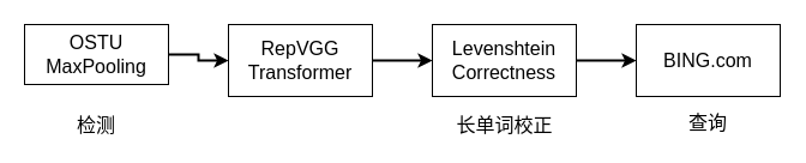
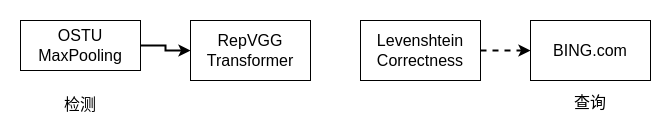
- <mxCell id="4" style="edgeStyle=orthogonalEdgeStyle;rounded=0;orthogonalLoop=1;jettySize=auto;html=1;exitX=1;exitY=0.5;exitDx=0;exitDy=0;entryX=0;entryY=0.5;entryDx=0;entryDy=0;strokeWidth=2;fontSize=16;" edge="1" parent="1" source="5" target="7"><mxGeometry relative="1" as="geometry" /></mxCell>
- <mxCell id="6" style="edgeStyle=orthogonalEdgeStyle;rounded=0;orthogonalLoop=1;jettySize=auto;html=1;exitX=1;exitY=0.5;exitDx=0;exitDy=0;entryX=0;entryY=0.5;entryDx=0;entryDy=0;strokeWidth=2;fontSize=16;" edge="1" parent="1" source="7" target="8"><mxGeometry relative="1" as="geometry" /></mxCell>
+ <mxCell id="6" style="edgeStyle=orthogonalEdgeStyle;rounded=0;orthogonalLoop=1;jettySize=auto;html=1;exitX=1;exitY=0.5;exitDx=0;exitDy=0;entryX=0;entryY=0.5;entryDx=0;entryDy=0;strokeWidth=2;fontSize=16;dashed=1;" edge="1" parent="1" source="7" target="8"><mxGeometry relative="1" as="geometry" /></mxCell>
- <mxCell id="10" value="长单词校正" style="text;html=1;strokeColor=none;fillColor=none;align=center;verticalAlign=middle;whiteSpace=wrap;rounded=0;fontSize=16;" vertex="1" parent="1"><mxGeometry x="367.5" y="94" width="105" height="20" as="geometry" /></mxCell>
